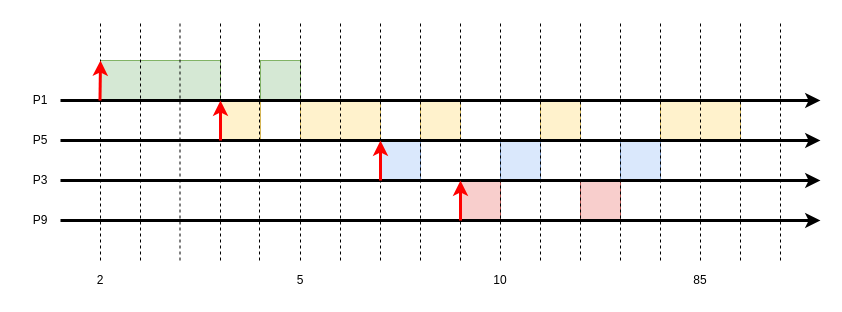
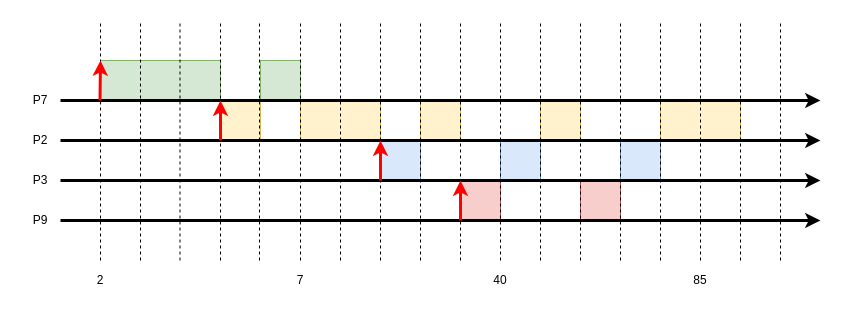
- <mxCell id="39" value="P1" style="text;html=1;strokeColor=none;fillColor=none;align=center;verticalAlign=middle;whiteSpace=wrap;rounded=0;" vertex="1" parent="1"><mxGeometry y="90" width="40" height="20" as="geometry" x="20" /></mxCell>
+ <mxCell id="39" value="P7" style="text;html=1;strokeColor=none;fillColor=none;align=center;verticalAlign=middle;whiteSpace=wrap;rounded=0;" vertex="1" parent="1"><mxGeometry y="90" width="40" height="20" as="geometry" x="20" /></mxCell>
- <mxCell id="40" value="P5" style="text;html=1;strokeColor=none;fillColor=none;align=center;verticalAlign=middle;whiteSpace=wrap;rounded=0;" vertex="1" parent="1"><mxGeometry y="130" width="40" height="20" as="geometry" x="20" /></mxCell>
+ <mxCell id="40" value="P2" style="text;html=1;strokeColor=none;fillColor=none;align=center;verticalAlign=middle;whiteSpace=wrap;rounded=0;" vertex="1" parent="1"><mxGeometry y="130" width="40" height="20" as="geometry" x="20" /></mxCell>
- <mxCell id="36" value="5" style="text;html=1;strokeColor=none;fillColor=none;align=center;verticalAlign=middle;whiteSpace=wrap;rounded=0;" vertex="1" parent="1"><mxGeometry x="280" y="270" width="40" height="20" as="geometry" /></mxCell>
+ <mxCell id="36" value="7" style="text;html=1;strokeColor=none;fillColor=none;align=center;verticalAlign=middle;whiteSpace=wrap;rounded=0;" vertex="1" parent="1"><mxGeometry x="280" y="270" width="40" height="20" as="geometry" /></mxCell>
- <mxCell id="37" value="10" style="text;html=1;strokeColor=none;fillColor=none;align=center;verticalAlign=middle;whiteSpace=wrap;rounded=0;" vertex="1" parent="1"><mxGeometry x="480" y="270" width="40" height="20" as="geometry" /></mxCell>
+ <mxCell id="37" value="40" style="text;html=1;strokeColor=none;fillColor=none;align=center;verticalAlign=middle;whiteSpace=wrap;rounded=0;" vertex="1" parent="1"><mxGeometry x="480" y="270" width="40" height="20" as="geometry" /></mxCell>
